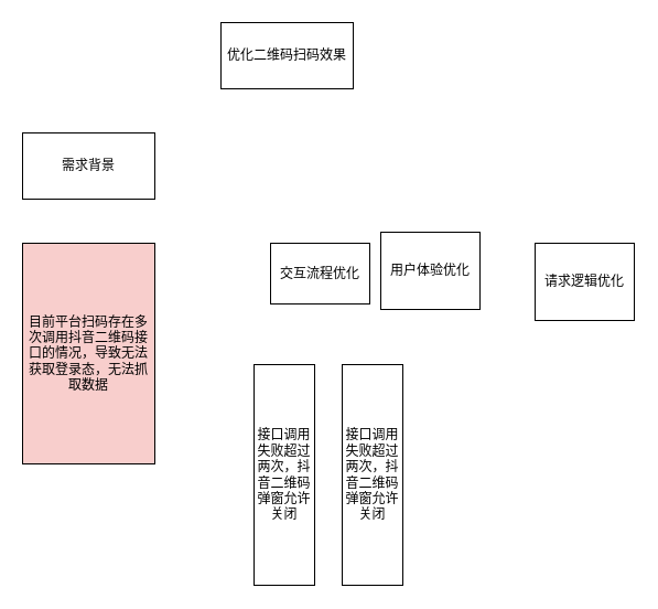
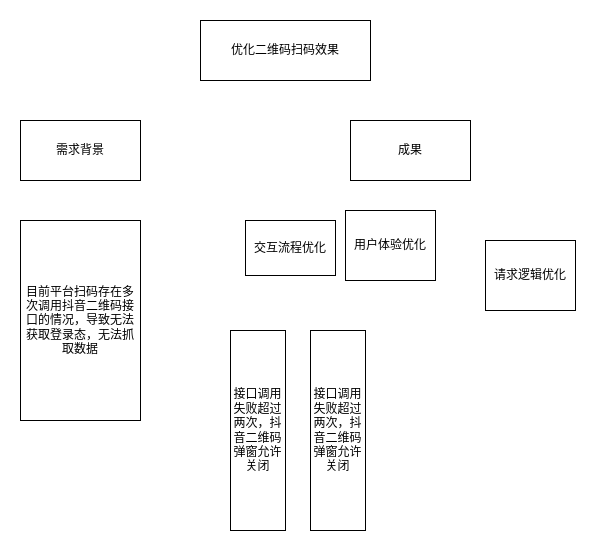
- <mxCell id="2" value="优化二维码扫码效果" style="rounded=0;whiteSpace=wrap;html=1;" vertex="1" parent="1"><mxGeometry x="200" y="20" width="120" height="60" as="geometry" /></mxCell>
+ <mxCell id="2" value="优化二维码扫码效果" style="rounded=0;whiteSpace=wrap;html=1;" vertex="1" parent="1"><mxGeometry x="200" y="20" width="170" height="60" as="geometry" /></mxCell>
+ <mxCell id="5" value="&lt;div style=&quot;text-align: justify;&quot;&gt;&lt;span style=&quot;background-color: initial;&quot;&gt;成果&lt;/span&gt;&lt;/div&gt;" style="rounded=0;whiteSpace=wrap;html=1;verticalAlign=middle;" vertex="1" parent="1"><mxGeometry x="350" y="120" width="120" height="60" as="geometry" /></mxCell>
- <mxCell id="8" value="请求逻辑优化" style="rounded=0;whiteSpace=wrap;html=1;" vertex="1" parent="1"><mxGeometry x="485" y="220" width="90" height="70" as="geometry" /></mxCell>
+ <mxCell id="8" value="请求逻辑优化" style="rounded=0;whiteSpace=wrap;html=1;" vertex="1" parent="1"><mxGeometry x="485" y="240" width="90" height="70" as="geometry" /></mxCell>
- <mxCell id="4" value="目前平台扫码存在多次调用抖音二维码接口的情况，导致无法获取登录态，无法抓取数据" style="rounded=0;whiteSpace=wrap;html=1;fillColor=#f8cecc;" vertex="1" parent="1"><mxGeometry x="20" y="220" width="120" height="200" as="geometry" /></mxCell>
+ <mxCell id="4" value="目前平台扫码存在多次调用抖音二维码接口的情况，导致无法获取登录态，无法抓取数据" style="rounded=0;whiteSpace=wrap;html=1;" vertex="1" parent="1"><mxGeometry x="20" y="220" width="120" height="200" as="geometry" /></mxCell>
